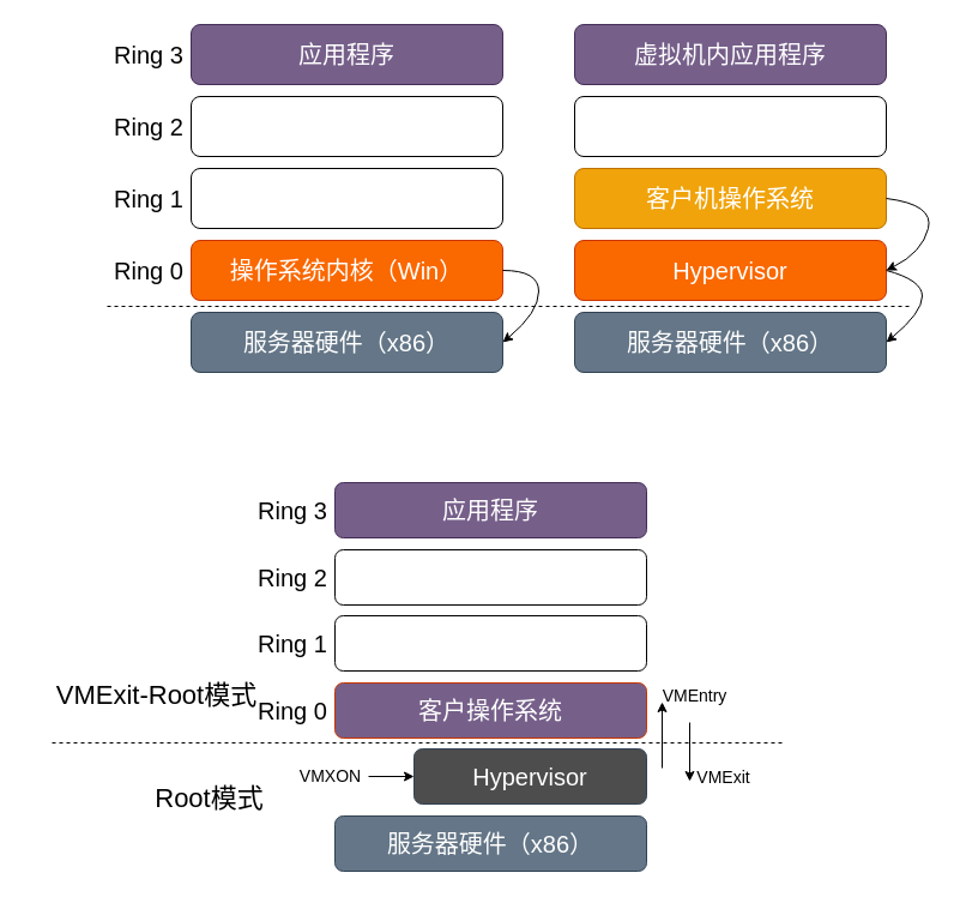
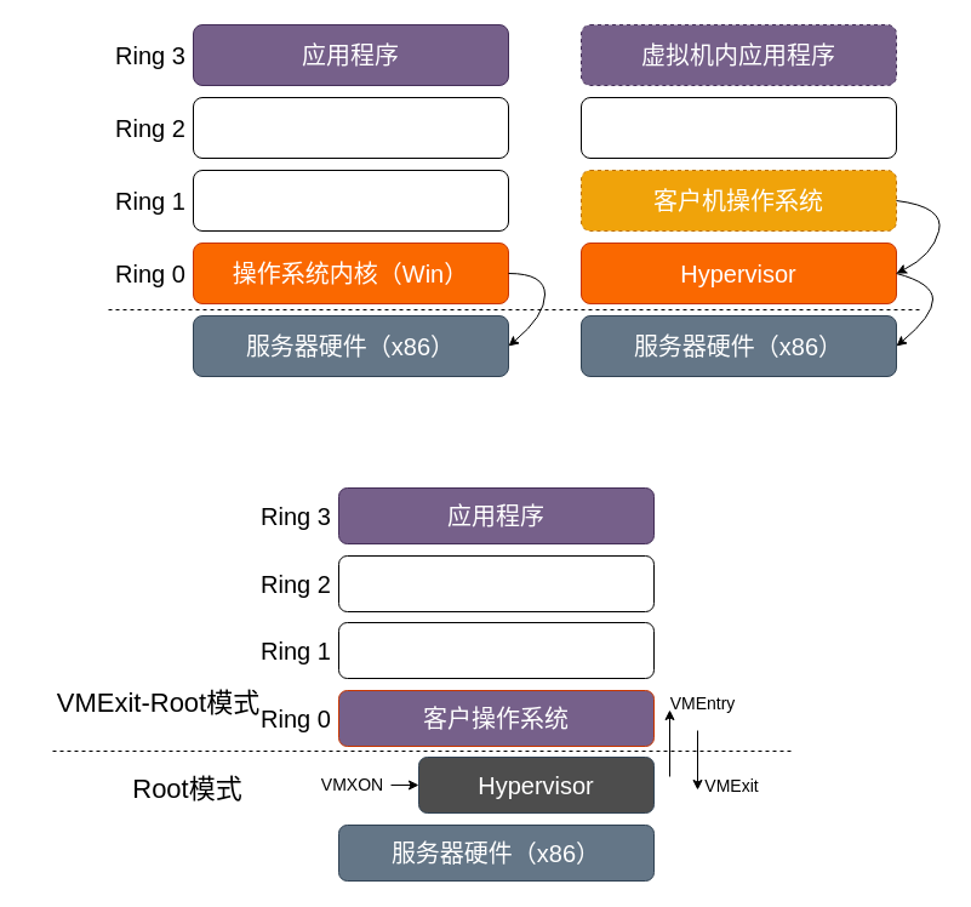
- <mxCell id="6" value="虚拟机内应用程序" style="rounded=1;whiteSpace=wrap;html=1;fontSize=20;fillColor=#76608a;strokeColor=#432D57;fontColor=#ffffff;glass=0;shadow=0;sketch=0;" parent="1" vertex="1"><mxGeometry x="479" y="20" width="260" height="50" as="geometry" /></mxCell>
+ <mxCell id="6" value="虚拟机内应用程序" style="rounded=1;whiteSpace=wrap;html=1;fontSize=20;fillColor=#76608a;strokeColor=#432D57;fontColor=#ffffff;glass=0;shadow=0;sketch=0;dashed=1;" parent="1" vertex="1"><mxGeometry x="479" y="20" width="260" height="50" as="geometry" /></mxCell>
- <mxCell id="4" value="客户机操作系统" style="rounded=1;whiteSpace=wrap;html=1;fontSize=20;fillColor=#f0a30a;strokeColor=#BD7000;fontColor=#ffffff;glass=0;shadow=0;sketch=0;" parent="1" vertex="1"><mxGeometry x="479" y="140" width="260" height="50" as="geometry" /></mxCell>
+ <mxCell id="4" value="客户机操作系统" style="rounded=1;whiteSpace=wrap;html=1;fontSize=20;fillColor=#f0a30a;strokeColor=#BD7000;fontColor=#ffffff;glass=0;shadow=0;sketch=0;dashed=1;" parent="1" vertex="1"><mxGeometry x="479" y="140" width="260" height="50" as="geometry" /></mxCell>
- <mxCell id="33" value="VMXON" style="text;html=1;strokeColor=none;fillColor=none;align=center;verticalAlign=middle;whiteSpace=wrap;rounded=0;fontSize=14;" vertex="1" parent="1"><mxGeometry x="244" y="636" width="63" height="22" as="geometry" /></mxCell>
+ <mxCell id="33" value="VMXON" style="text;html=1;strokeColor=none;fillColor=none;align=center;verticalAlign=middle;whiteSpace=wrap;rounded=0;fontSize=14;" vertex="1" parent="1"><mxGeometry x="259" y="636" width="63" height="22" as="geometry" /></mxCell>
- <mxCell id="32" value="Root模式" style="text;html=1;strokeColor=none;fillColor=none;align=center;verticalAlign=middle;whiteSpace=wrap;rounded=0;fontSize=22;" vertex="1" parent="1"><mxGeometry x="117" y="639" width="115" height="54" as="geometry" /></mxCell>
+ <mxCell id="32" value="Root模式" style="text;html=1;strokeColor=none;fillColor=none;align=center;verticalAlign=middle;whiteSpace=wrap;rounded=0;fontSize=22;" vertex="1" parent="1"><mxGeometry x="97" y="624" width="115" height="54" as="geometry" /></mxCell>
